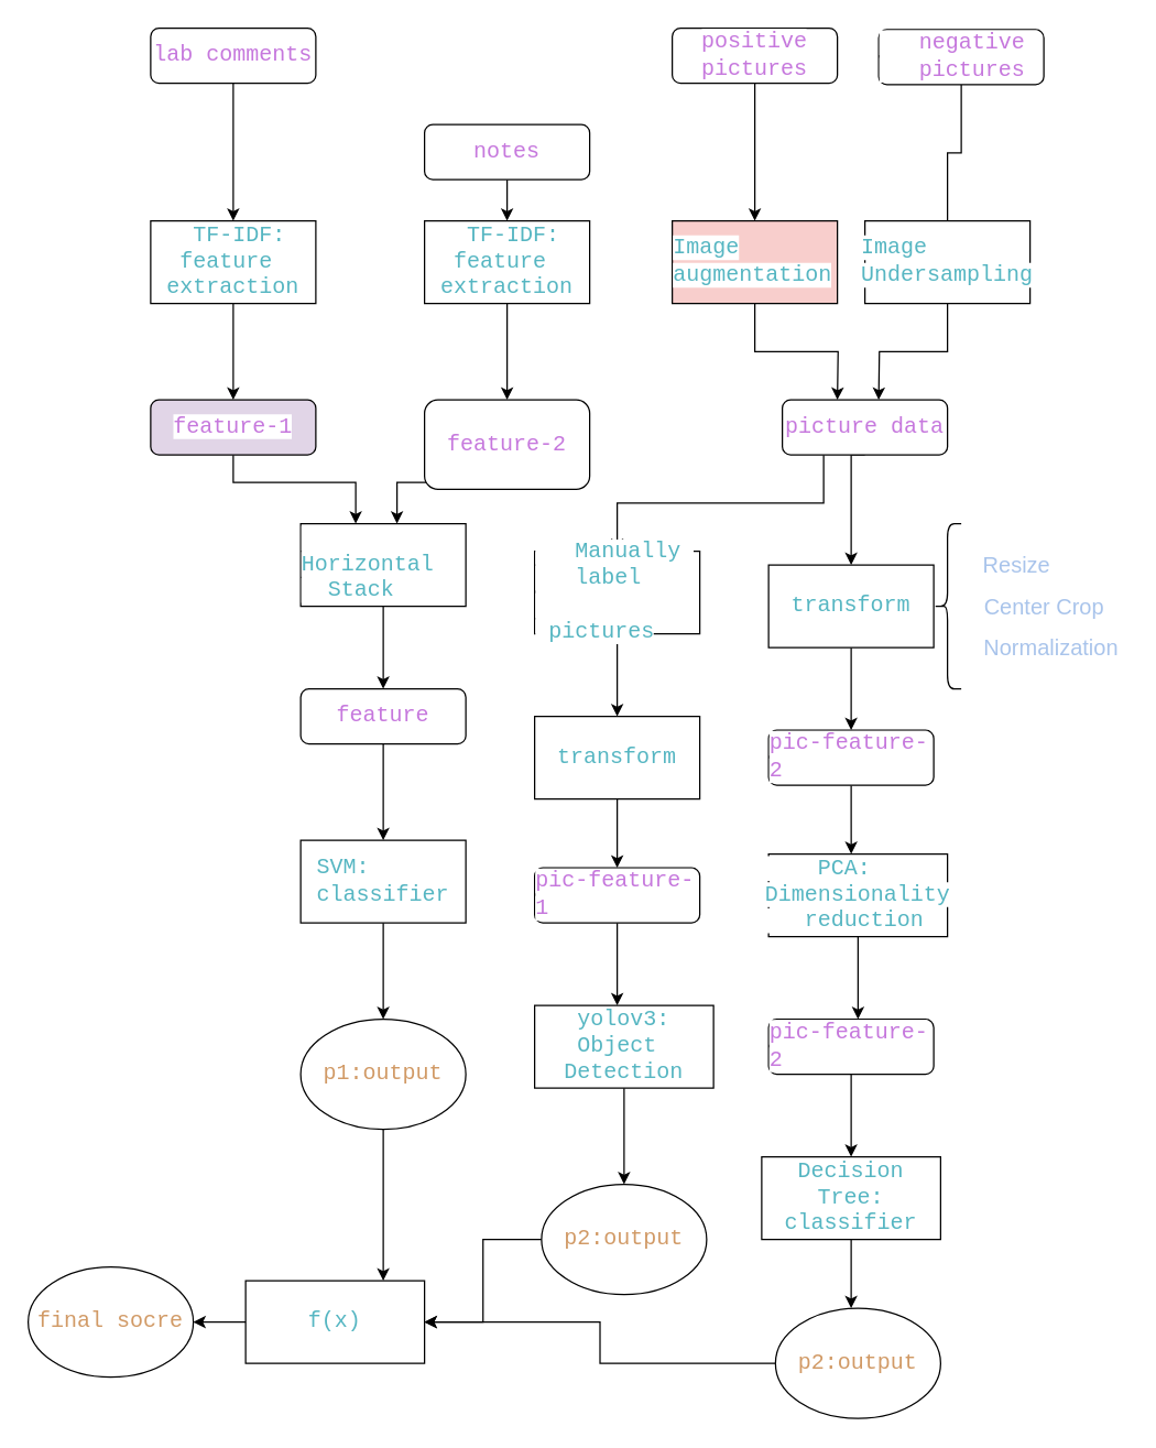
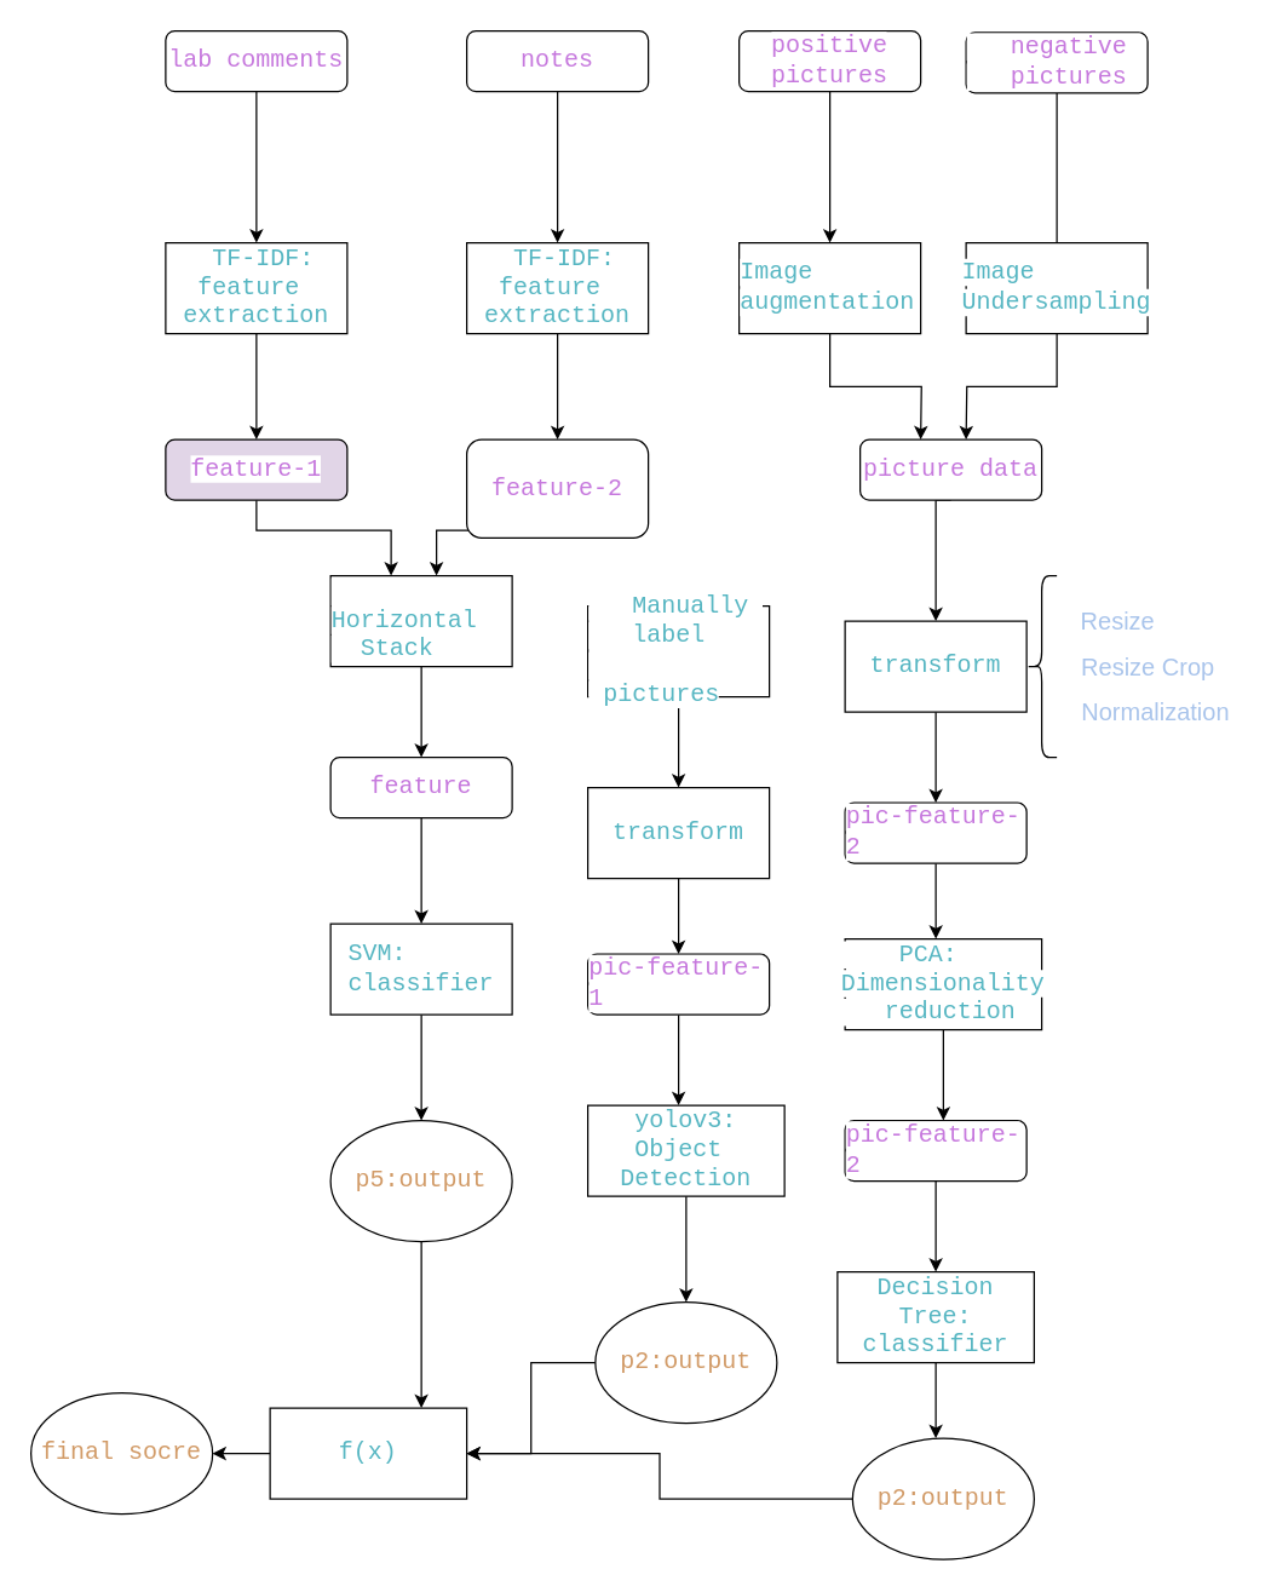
- <mxCell id="9" value="&lt;div style=&quot;text-align: left&quot;&gt;&lt;font color=&quot;#c678dd&quot; face=&quot;consolas, courier new, monospace&quot;&gt;&lt;span style=&quot;font-size: 16px ; background-color: rgb(255 , 255 , 255)&quot;&gt;notes&lt;/span&gt;&lt;/font&gt;&lt;/div&gt;" style="rounded=1;whiteSpace=wrap;html=1;fontSize=12;glass=0;strokeWidth=1;shadow=0;" vertex="1" parent="1"><mxGeometry x="308" y="90" width="120" height="40" as="geometry" /></mxCell>
+ <mxCell id="9" value="&lt;div style=&quot;text-align: left&quot;&gt;&lt;font color=&quot;#c678dd&quot; face=&quot;consolas, courier new, monospace&quot;&gt;&lt;span style=&quot;font-size: 16px ; background-color: rgb(255 , 255 , 255)&quot;&gt;notes&lt;/span&gt;&lt;/font&gt;&lt;/div&gt;" style="rounded=1;whiteSpace=wrap;html=1;fontSize=12;glass=0;strokeWidth=1;shadow=0;" vertex="1" parent="1"><mxGeometry x="308" y="20" width="120" height="40" as="geometry" /></mxCell>
- <mxCell id="27" value="&lt;div style=&quot;text-align: left&quot;&gt;&lt;font color=&quot;#56b6c2&quot; face=&quot;consolas, courier new, monospace&quot;&gt;&lt;span style=&quot;font-size: 16px ; background-color: rgb(255 , 255 , 255)&quot;&gt;Image augmentation&lt;/span&gt;&lt;/font&gt;&lt;/div&gt;" style="rounded=0;whiteSpace=wrap;html=1;fillColor=#f8cecc;" vertex="1" parent="1"><mxGeometry x="488" y="160" width="120" height="60" as="geometry" /></mxCell>
+ <mxCell id="27" value="&lt;div style=&quot;text-align: left&quot;&gt;&lt;font color=&quot;#56b6c2&quot; face=&quot;consolas, courier new, monospace&quot;&gt;&lt;span style=&quot;font-size: 16px ; background-color: rgb(255 , 255 , 255)&quot;&gt;Image augmentation&lt;/span&gt;&lt;/font&gt;&lt;/div&gt;" style="rounded=0;whiteSpace=wrap;html=1;" vertex="1" parent="1"><mxGeometry x="488" y="160" width="120" height="60" as="geometry" /></mxCell>
- <mxCell id="29" value="&lt;div style=&quot;text-align: left&quot;&gt;&lt;font color=&quot;#56b6c2&quot; face=&quot;consolas, courier new, monospace&quot;&gt;&lt;span style=&quot;font-size: 16px ; background-color: rgb(255 , 255 , 255)&quot;&gt;Image&amp;nbsp;&lt;/span&gt;&lt;/font&gt;&lt;/div&gt;&lt;div style=&quot;text-align: left&quot;&gt;&lt;font color=&quot;#56b6c2&quot; face=&quot;consolas, courier new, monospace&quot;&gt;&lt;span style=&quot;font-size: 16px ; background-color: rgb(255 , 255 , 255)&quot;&gt;Under&lt;/span&gt;&lt;/font&gt;&lt;span style=&quot;background-color: rgb(255 , 255 , 255) ; font-size: 16px ; color: rgb(86 , 182 , 194) ; font-family: &amp;#34;consolas&amp;#34; , &amp;#34;courier new&amp;#34; , monospace&quot;&gt;sampling&lt;/span&gt;&lt;/div&gt;" style="rounded=0;whiteSpace=wrap;html=1;" vertex="1" parent="1"><mxGeometry x="628" y="160" width="120" height="60" as="geometry" /></mxCell>
+ <mxCell id="29" value="&lt;div style=&quot;text-align: left&quot;&gt;&lt;font color=&quot;#56b6c2&quot; face=&quot;consolas, courier new, monospace&quot;&gt;&lt;span style=&quot;font-size: 16px ; background-color: rgb(255 , 255 , 255)&quot;&gt;Image&amp;nbsp;&lt;/span&gt;&lt;/font&gt;&lt;/div&gt;&lt;div style=&quot;text-align: left&quot;&gt;&lt;font color=&quot;#56b6c2&quot; face=&quot;consolas, courier new, monospace&quot;&gt;&lt;span style=&quot;font-size: 16px ; background-color: rgb(255 , 255 , 255)&quot;&gt;Under&lt;/span&gt;&lt;/font&gt;&lt;span style=&quot;background-color: rgb(255 , 255 , 255) ; font-size: 16px ; color: rgb(86 , 182 , 194) ; font-family: &amp;#34;consolas&amp;#34; , &amp;#34;courier new&amp;#34; , monospace&quot;&gt;sampling&lt;/span&gt;&lt;/div&gt;" style="rounded=0;whiteSpace=wrap;html=1;" vertex="1" parent="1"><mxGeometry x="638" y="160" width="120" height="60" as="geometry" /></mxCell>
- <mxCell id="31" style="edgeStyle=orthogonalEdgeStyle;rounded=0;orthogonalLoop=1;jettySize=auto;html=1;exitX=0.25;exitY=1;exitDx=0;exitDy=0;entryX=0.5;entryY=0;entryDx=0;entryDy=0;" edge="1" parent="1" source="32" target="34"><mxGeometry relative="1" as="geometry"><mxPoint x="448" y="390" as="targetPoint" /></mxGeometry></mxCell>
- <mxCell id="60" value="&lt;font color=&quot;#a9c4eb&quot;&gt;&lt;span style=&quot;font-size: 16px&quot;&gt;Center Crop&lt;/span&gt;&lt;/font&gt;" style="text;html=1;align=center;verticalAlign=middle;resizable=0;points=[];autosize=1;" vertex="1" parent="1"><mxGeometry x="708" y="430" width="100" height="20" as="geometry" /></mxCell>
+ <mxCell id="60" value="&lt;font color=&quot;#a9c4eb&quot;&gt;&lt;span style=&quot;font-size: 16px&quot;&gt;Resize Crop&lt;/span&gt;&lt;/font&gt;" style="text;html=1;align=center;verticalAlign=middle;resizable=0;points=[];autosize=1;" vertex="1" parent="1"><mxGeometry x="708" y="430" width="100" height="20" as="geometry" /></mxCell>
- <mxCell id="21" value="&lt;div style=&quot;text-align: left&quot;&gt;&lt;font color=&quot;#d19a66&quot; face=&quot;consolas, courier new, monospace&quot;&gt;&lt;span style=&quot;font-size: 16px ; background-color: rgb(255 , 255 , 255)&quot;&gt;p1:output&lt;/span&gt;&lt;/font&gt;&lt;/div&gt;" style="ellipse;whiteSpace=wrap;html=1;" vertex="1" parent="1"><mxGeometry x="218" y="740" width="120" height="80" as="geometry" /></mxCell>
+ <mxCell id="21" value="&lt;div style=&quot;text-align: left&quot;&gt;&lt;font color=&quot;#d19a66&quot; face=&quot;consolas, courier new, monospace&quot;&gt;&lt;span style=&quot;font-size: 16px ; background-color: rgb(255 , 255 , 255)&quot;&gt;p5:output&lt;/span&gt;&lt;/font&gt;&lt;/div&gt;" style="ellipse;whiteSpace=wrap;html=1;" vertex="1" parent="1"><mxGeometry x="218" y="740" width="120" height="80" as="geometry" /></mxCell>
